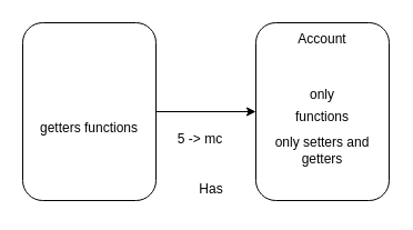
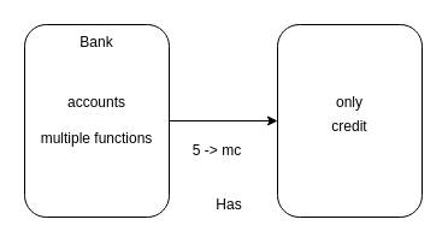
+ <mxCell id="3" value="Bank" style="text;html=1;align=center;verticalAlign=middle;whiteSpace=wrap;rounded=0;" parent="1" vertex="1"><mxGeometry x="20" y="20" width="120" height="30" as="geometry" /></mxCell>
- <mxCell id="6" value="Account" style="text;html=1;align=center;verticalAlign=middle;whiteSpace=wrap;rounded=0;" parent="1" vertex="1"><mxGeometry x="260" y="20" width="60" height="30" as="geometry" /></mxCell>
+ <mxCell id="10" value="accounts" style="text;html=1;align=center;verticalAlign=middle;whiteSpace=wrap;rounded=0;" parent="1" vertex="1"><mxGeometry x="20" y="70" width="120" height="30" as="geometry" /></mxCell>
- <mxCell id="9" value="functions" style="text;html=1;align=center;verticalAlign=middle;whiteSpace=wrap;rounded=0;" parent="1" vertex="1"><mxGeometry x="230" y="90" width="120" height="30" as="geometry" /></mxCell>
+ <mxCell id="9" value="credit" style="text;html=1;align=center;verticalAlign=middle;whiteSpace=wrap;rounded=0;" parent="1" vertex="1"><mxGeometry x="230" y="90" width="120" height="30" as="geometry" /></mxCell>
- <mxCell id="11" value="getters functions" style="text;html=1;align=center;verticalAlign=middle;whiteSpace=wrap;rounded=0;" parent="1" vertex="1"><mxGeometry x="20" y="100" width="120" height="30" as="geometry" /></mxCell>
+ <mxCell id="11" value="multiple functions" style="text;html=1;align=center;verticalAlign=middle;whiteSpace=wrap;rounded=0;" parent="1" vertex="1"><mxGeometry x="20" y="100" width="120" height="30" as="geometry" /></mxCell>
- <mxCell id="12" value="only setters and getters" style="text;html=1;align=center;verticalAlign=middle;whiteSpace=wrap;rounded=0;" parent="1" vertex="1"><mxGeometry x="230" y="120" width="120" height="30" as="geometry" /></mxCell>
